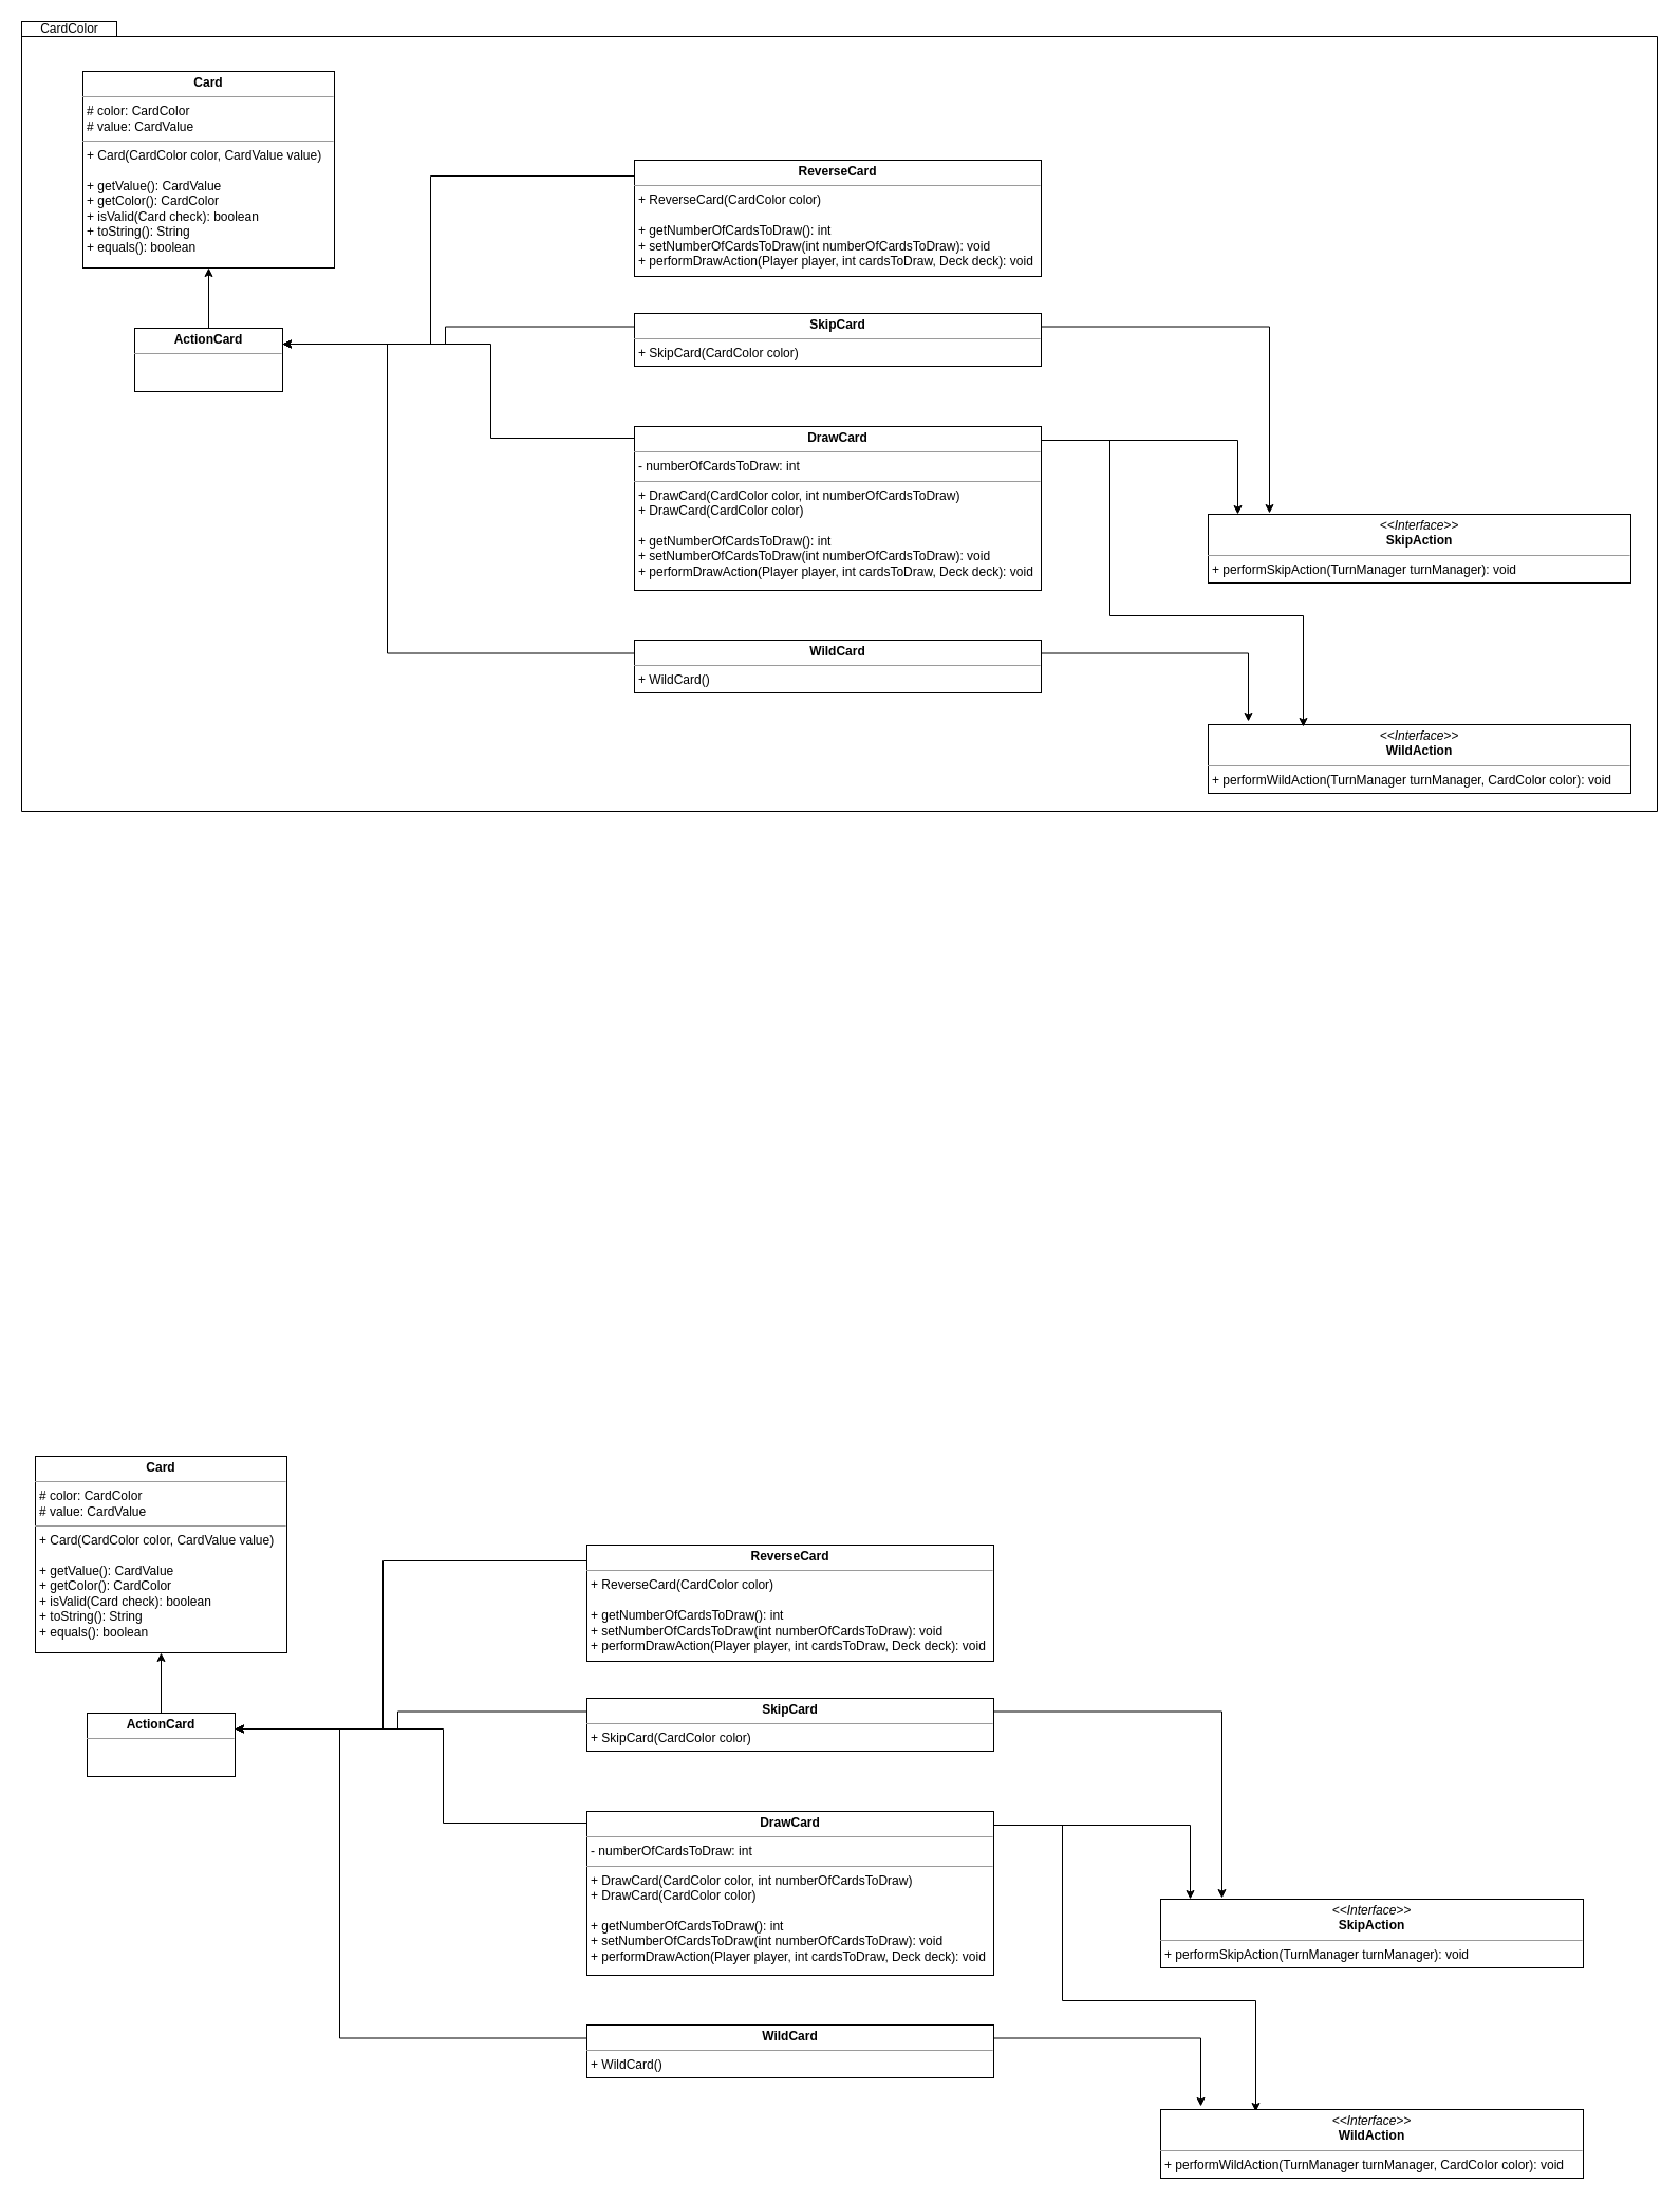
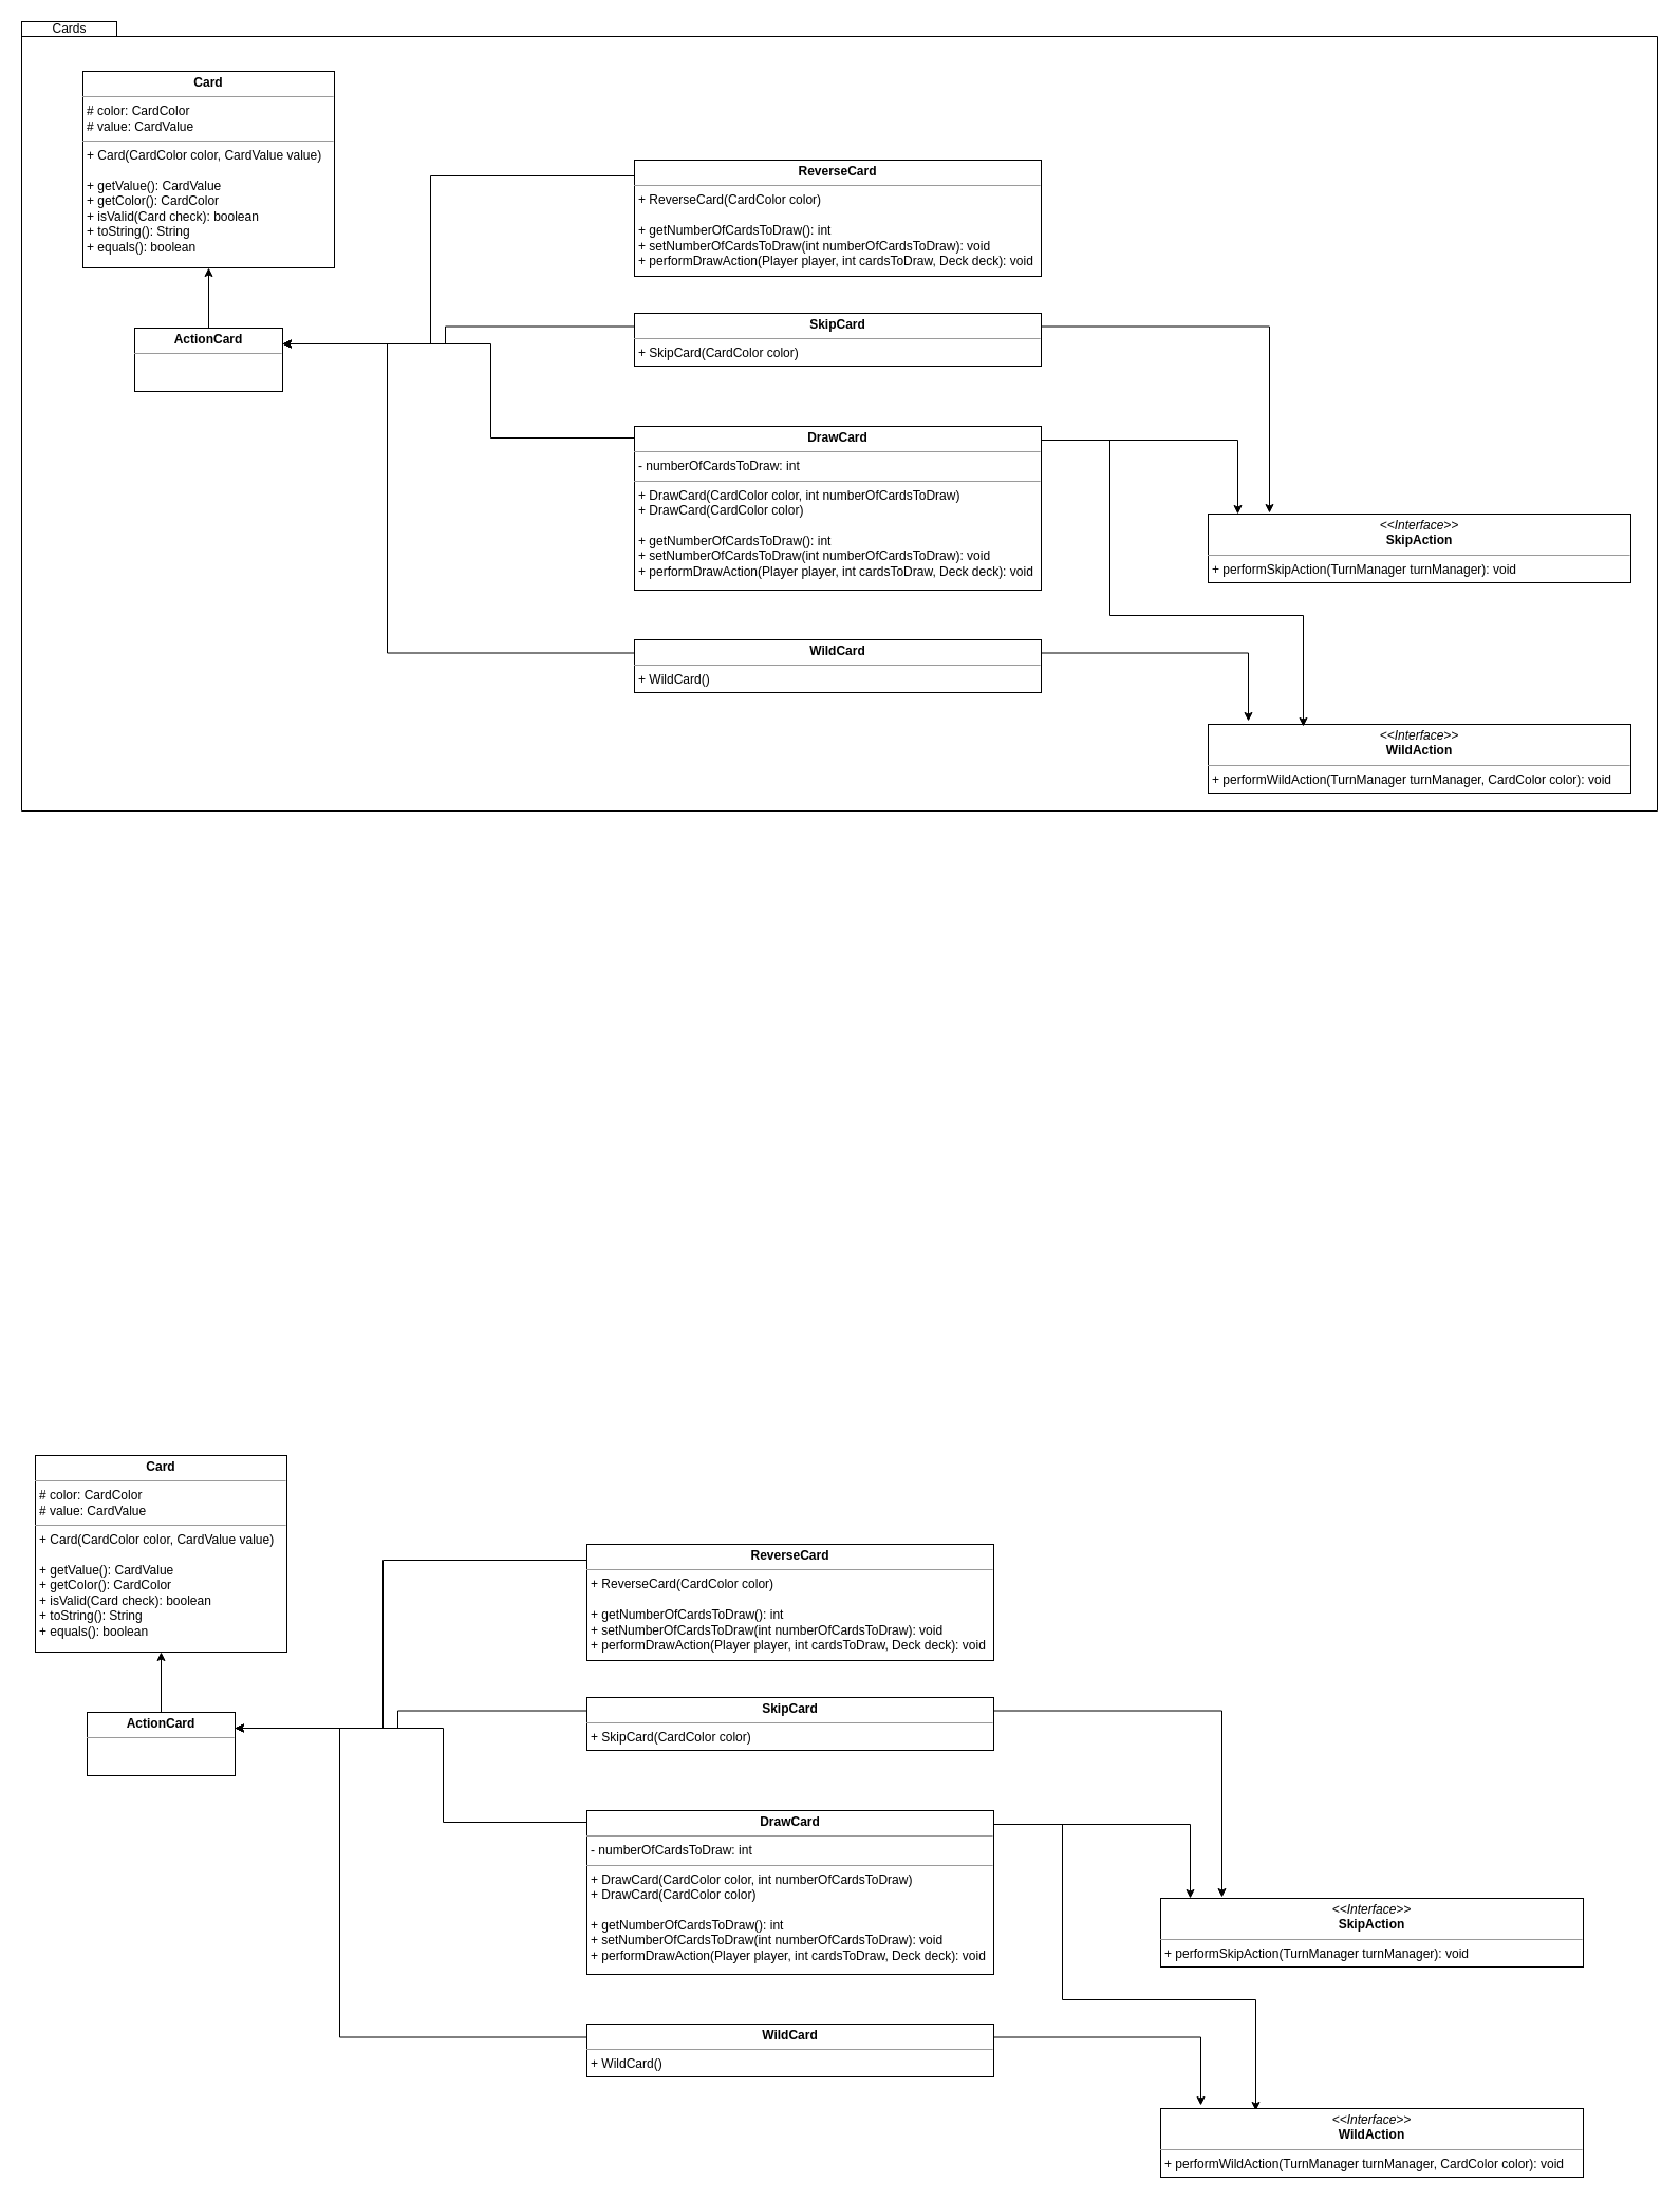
- <mxCell id="22" value="CardColor" style="html=1;" vertex="1" parent="20"><mxGeometry width="90" height="14" as="geometry" /></mxCell>
+ <mxCell id="22" value="Cards" style="html=1;" vertex="1" parent="20"><mxGeometry width="90" height="14" as="geometry" /></mxCell>
